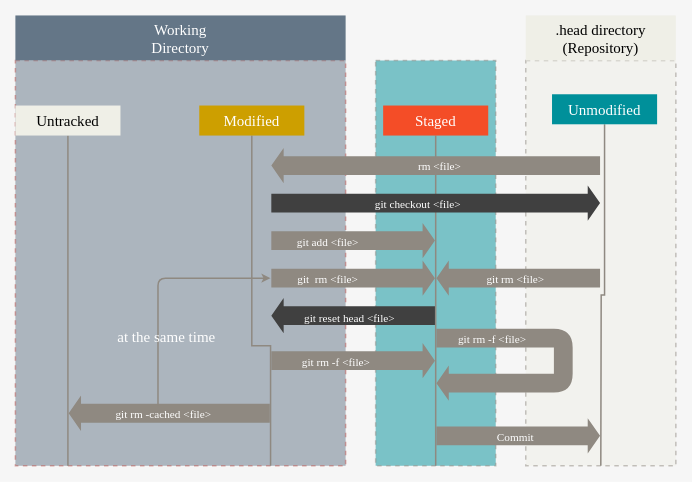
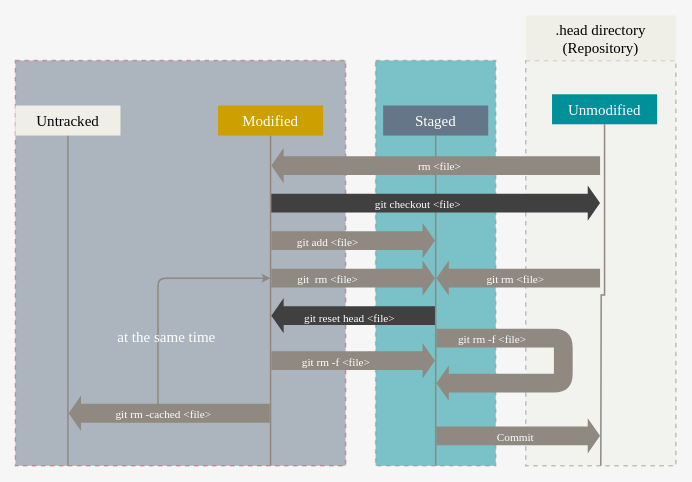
- <mxCell id="5" value="Working&lt;br style=&quot;font-size: 20px;&quot;&gt;Directory" style="rounded=0;whiteSpace=wrap;html=1;fontColor=#ffffff;fontFamily=Lucida Console;fontSize=20;fillColor=#647687;strokeColor=none;" vertex="1" parent="1"><mxGeometry x="20" y="20" width="440" height="60" as="geometry" /></mxCell>
- <mxCell id="12" value="Modified" style="rounded=0;whiteSpace=wrap;html=1;fontFamily=Lucida Console;fontSize=20;strokeColor=none;fillColor=#CD9F00;fontColor=#FFFFFF;" vertex="1" parent="1"><mxGeometry x="265" y="140" width="140" height="40" as="geometry" /></mxCell>
+ <mxCell id="12" value="Modified" style="rounded=0;whiteSpace=wrap;html=1;fontFamily=Lucida Console;fontSize=20;strokeColor=none;fillColor=#CD9F00;fontColor=#FFFFFF;" vertex="1" parent="1"><mxGeometry x="290" y="140" width="140" height="40" as="geometry" /></mxCell>
- <mxCell id="14" value="Staged" style="rounded=0;whiteSpace=wrap;html=1;fontFamily=Lucida Console;fontSize=20;strokeColor=none;fillColor=#F44D27;fontColor=#FFFFFF;" vertex="1" parent="1"><mxGeometry x="510" y="140" width="140" height="40" as="geometry" /></mxCell>
+ <mxCell id="14" value="Staged" style="rounded=0;whiteSpace=wrap;html=1;fontFamily=Lucida Console;fontSize=20;strokeColor=none;fillColor=#647687;fontColor=#FFFFFF;" vertex="1" parent="1"><mxGeometry x="510" y="140" width="140" height="40" as="geometry" /></mxCell>
